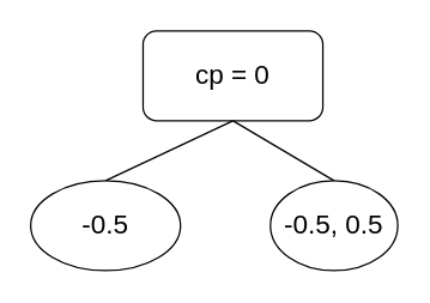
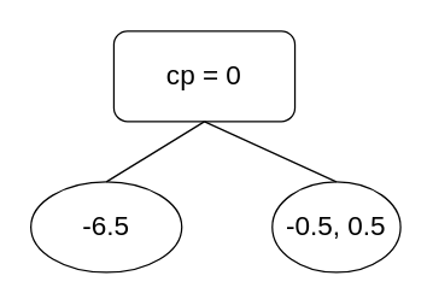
- <mxCell id="2" value="&lt;font style=&quot;font-size: 18px&quot;&gt;cp = 0&lt;/font&gt;" style="rounded=1;whiteSpace=wrap;html=1;" vertex="1" parent="1"><mxGeometry x="95" y="20" width="120" height="60" as="geometry" /></mxCell>
+ <mxCell id="2" value="&lt;font style=&quot;font-size: 18px&quot;&gt;cp = 0&lt;/font&gt;" style="rounded=1;whiteSpace=wrap;html=1;" vertex="1" parent="1"><mxGeometry x="75" y="20" width="120" height="60" as="geometry" /></mxCell>
- <mxCell id="3" value="&lt;font style=&quot;font-size: 18px&quot;&gt;-0.5&lt;/font&gt;" style="ellipse;whiteSpace=wrap;html=1;" vertex="1" parent="1"><mxGeometry x="20" y="120" width="100" height="60" as="geometry" /></mxCell>
+ <mxCell id="3" value="&lt;font style=&quot;font-size: 18px&quot;&gt;-6.5&lt;/font&gt;" style="ellipse;whiteSpace=wrap;html=1;" vertex="1" parent="1"><mxGeometry x="20" y="120" width="100" height="60" as="geometry" /></mxCell>
